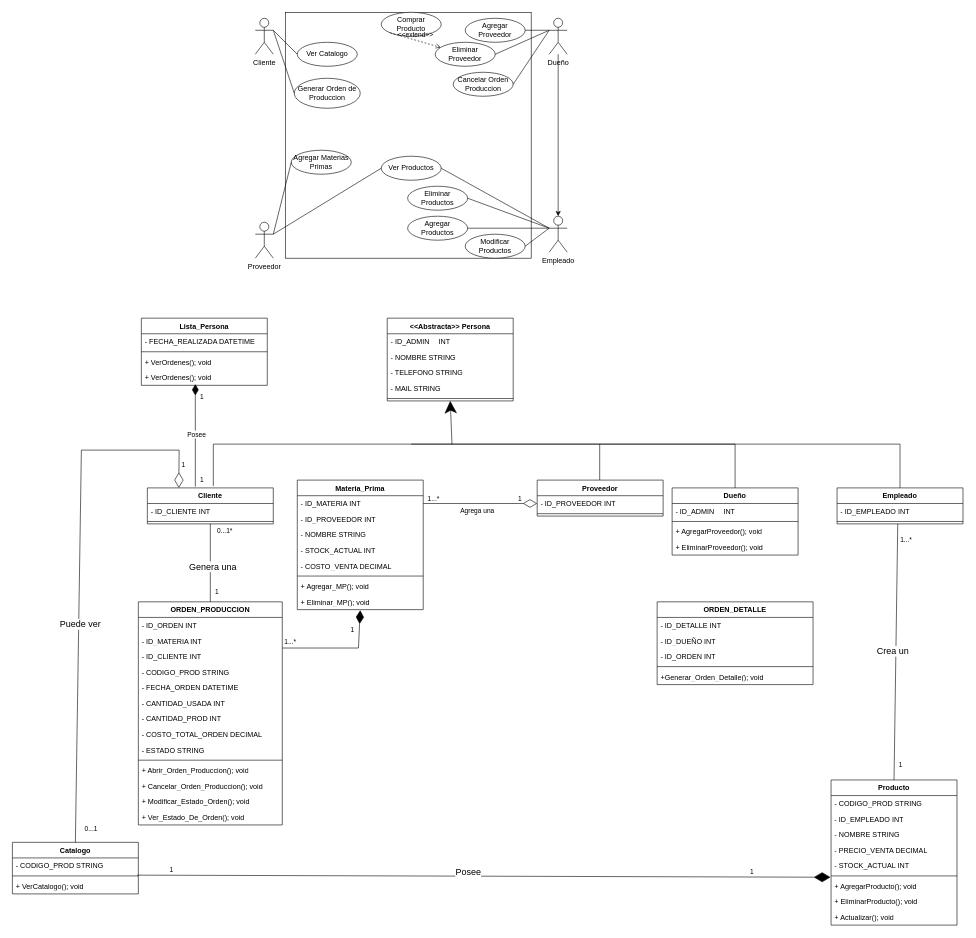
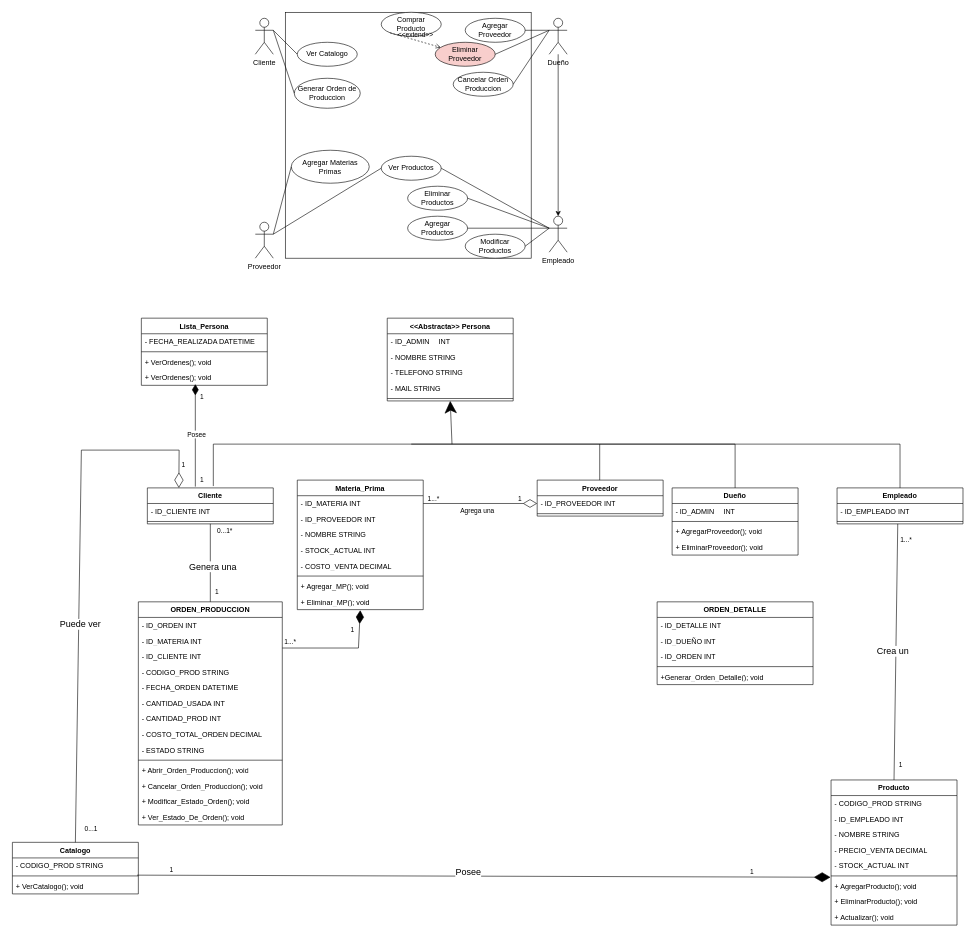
- <mxCell id="6" value="Eliminar&lt;div&gt;Proveedor&lt;/div&gt;" style="ellipse;whiteSpace=wrap;html=1;" vertex="1" parent="1"><mxGeometry x="725" y="70" width="100" height="40" as="geometry" /></mxCell>
+ <mxCell id="6" value="Eliminar&lt;div&gt;Proveedor&lt;/div&gt;" style="ellipse;whiteSpace=wrap;html=1;fillColor=#f8cecc;" vertex="1" parent="1"><mxGeometry x="725" y="70" width="100" height="40" as="geometry" /></mxCell>
- <mxCell id="12" value="&lt;div&gt;Agregar Materias Primas&lt;/div&gt;" style="ellipse;whiteSpace=wrap;html=1;" vertex="1" parent="1"><mxGeometry x="485" y="250" width="100" height="40" as="geometry" /></mxCell>
+ <mxCell id="12" value="&lt;div&gt;Agregar Materias Primas&lt;/div&gt;" style="ellipse;whiteSpace=wrap;html=1;" vertex="1" parent="1"><mxGeometry x="485" y="250" width="130" height="55" as="geometry" /></mxCell>
